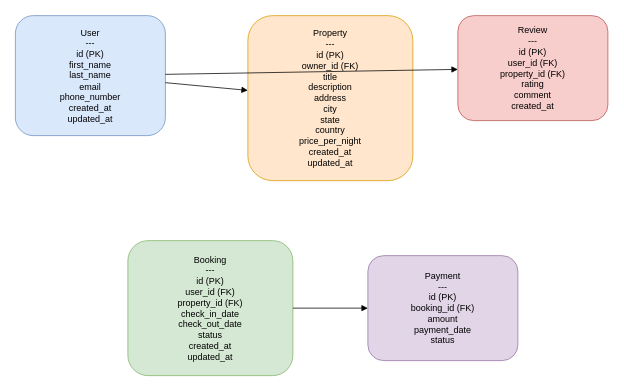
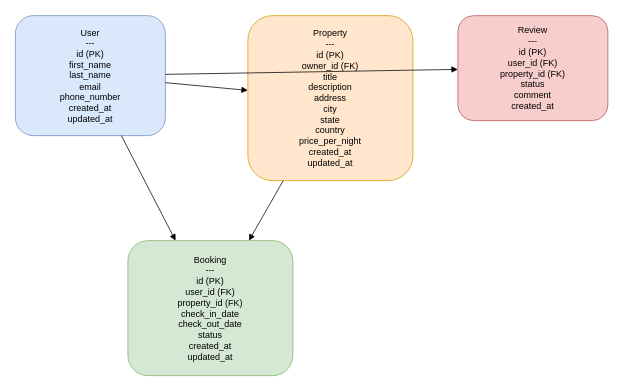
- <mxCell id="5" value="Review&#10;---&#10;id (PK)&#10;user_id (FK)&#10;property_id (FK)&#10;rating&#10;comment&#10;created_at" style="shape=rectangle;whiteSpace=wrap;rounded=1;fillColor=#f8cecc;strokeColor=#b85450;" vertex="1" parent="1"><mxGeometry x="610" y="20" width="200" height="140" as="geometry" /></mxCell>
+ <mxCell id="5" value="Review&#10;---&#10;id (PK)&#10;user_id (FK)&#10;property_id (FK)&#10;status&#10;comment&#10;created_at" style="shape=rectangle;whiteSpace=wrap;rounded=1;fillColor=#f8cecc;strokeColor=#b85450;" vertex="1" parent="1"><mxGeometry x="610" y="20" width="200" height="140" as="geometry" /></mxCell>
+ <mxCell id="8" edge="1" parent="1" source="2" target="4" style="endArrow=block;endFill=1;"><mxGeometry relative="1" as="geometry" /></mxCell>
+ <mxCell id="9" edge="1" parent="1" source="3" target="4" style="endArrow=block;endFill=1;"><mxGeometry relative="1" as="geometry" /></mxCell>
- <mxCell id="11" edge="1" parent="1" source="4" target="6" style="endArrow=block;endFill=1;"><mxGeometry relative="1" as="geometry" /></mxCell>
- <mxCell id="6" value="Payment&#10;---&#10;id (PK)&#10;booking_id (FK)&#10;amount&#10;payment_date&#10;status" style="shape=rectangle;whiteSpace=wrap;rounded=1;fillColor=#e1d5e7;strokeColor=#9673a6;" vertex="1" parent="1"><mxGeometry x="490" y="340" width="200" height="140" as="geometry" /></mxCell>
